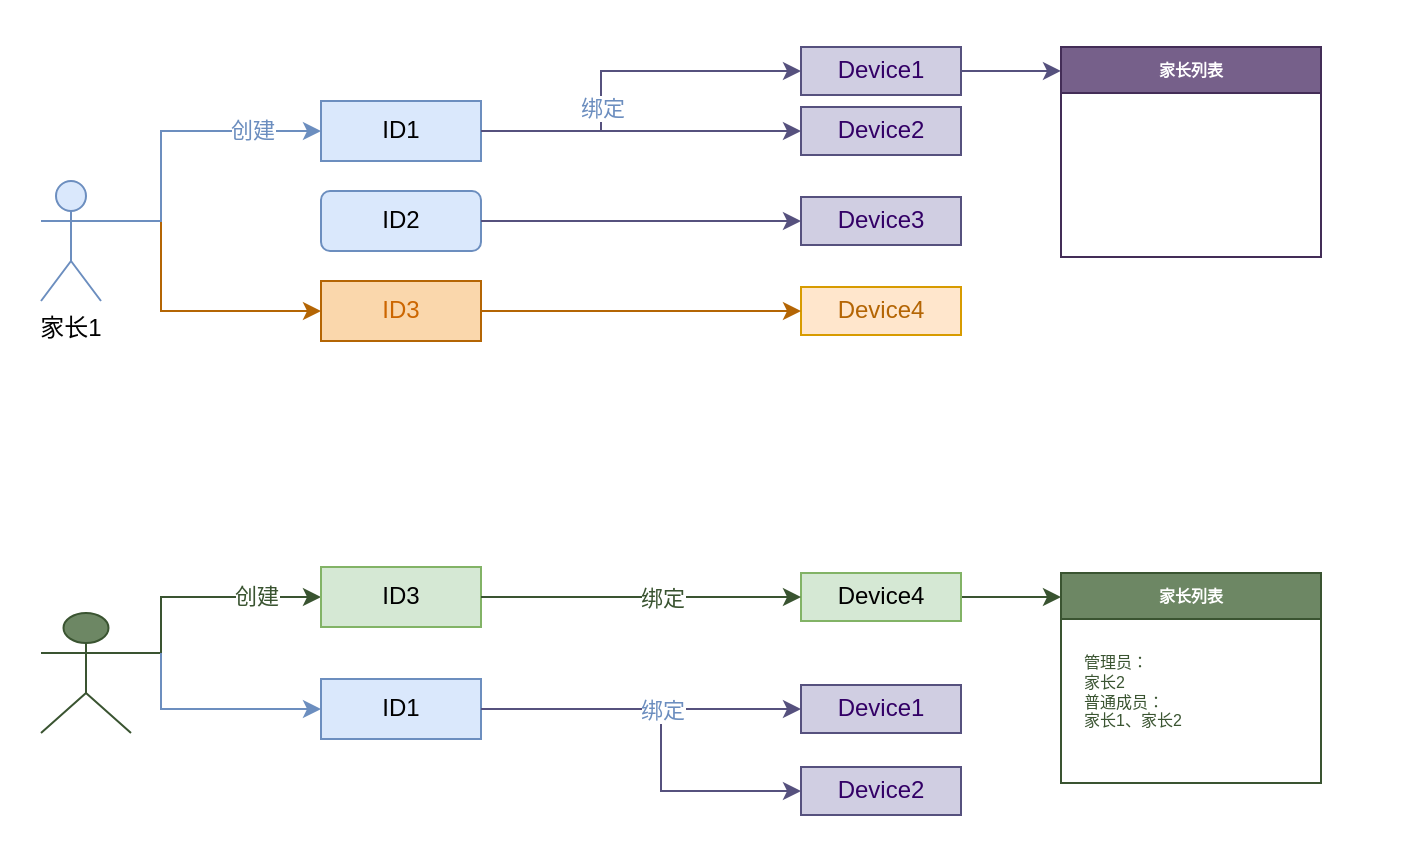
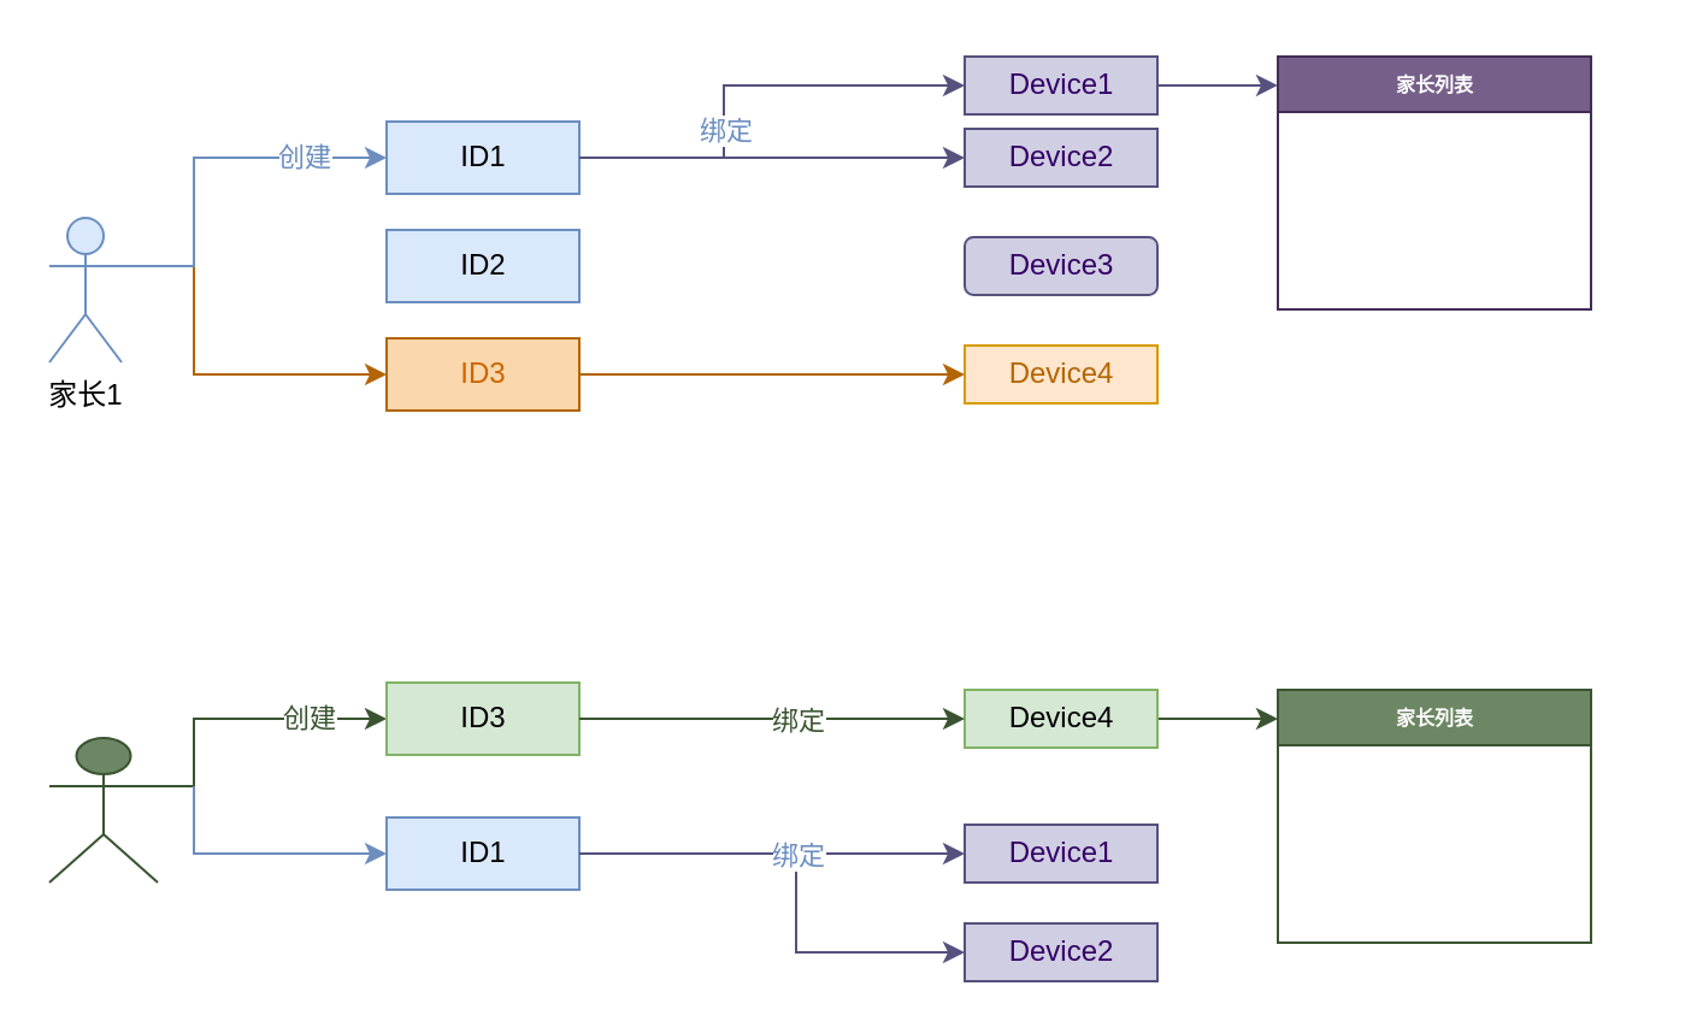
- <mxCell id="7" value="ID2" style="html=1;fillColor=#dae8fc;strokeColor=#6c8ebf;rounded=1;" vertex="1" parent="2"><mxGeometry x="140" y="75" width="80" height="30" as="geometry" /></mxCell>
+ <mxCell id="7" value="ID2" style="html=1;fillColor=#dae8fc;strokeColor=#6c8ebf;" vertex="1" parent="2"><mxGeometry x="140" y="75" width="80" height="30" as="geometry" /></mxCell>
- <mxCell id="17" style="edgeStyle=orthogonalEdgeStyle;rounded=0;orthogonalLoop=1;jettySize=auto;html=1;exitX=1;exitY=0.5;exitDx=0;exitDy=0;entryX=0;entryY=0.5;entryDx=0;entryDy=0;fontColor=#6C8EBF;strokeColor=#56517E;" edge="1" parent="2" source="7" target="16"><mxGeometry relative="1" as="geometry" /></mxCell>
- <mxCell id="16" value="Device3" style="html=1;fillColor=#d0cee2;strokeColor=#56517e;fontColor=#330066;" vertex="1" parent="2"><mxGeometry x="380" y="78" width="80" height="24" as="geometry" /></mxCell>
+ <mxCell id="16" value="Device3" style="html=1;fillColor=#d0cee2;strokeColor=#56517e;fontColor=#330066;rounded=1;" vertex="1" parent="2"><mxGeometry x="380" y="78" width="80" height="24" as="geometry" /></mxCell>
- <mxCell id="37" value="管理员：&lt;br&gt;家长2&lt;br&gt;普通成员：&lt;br&gt;家长1、家长2" style="text;html=1;align=left;verticalAlign=middle;resizable=0;points=[];autosize=1;strokeColor=none;fontSize=8;fontColor=#3A5431;" vertex="1" parent="36"><mxGeometry x="10" y="35" width="90" height="50" as="geometry" /></mxCell>
